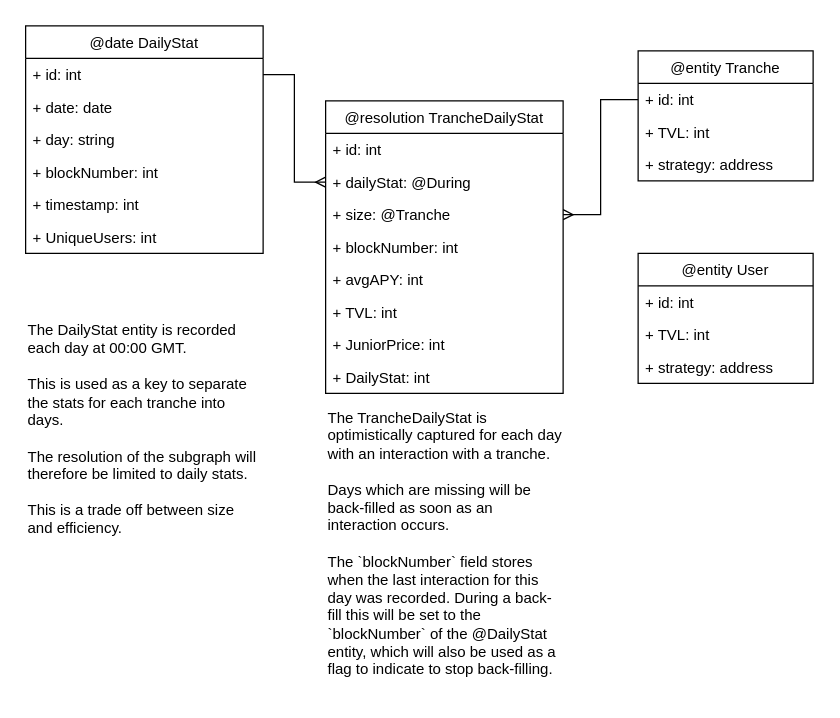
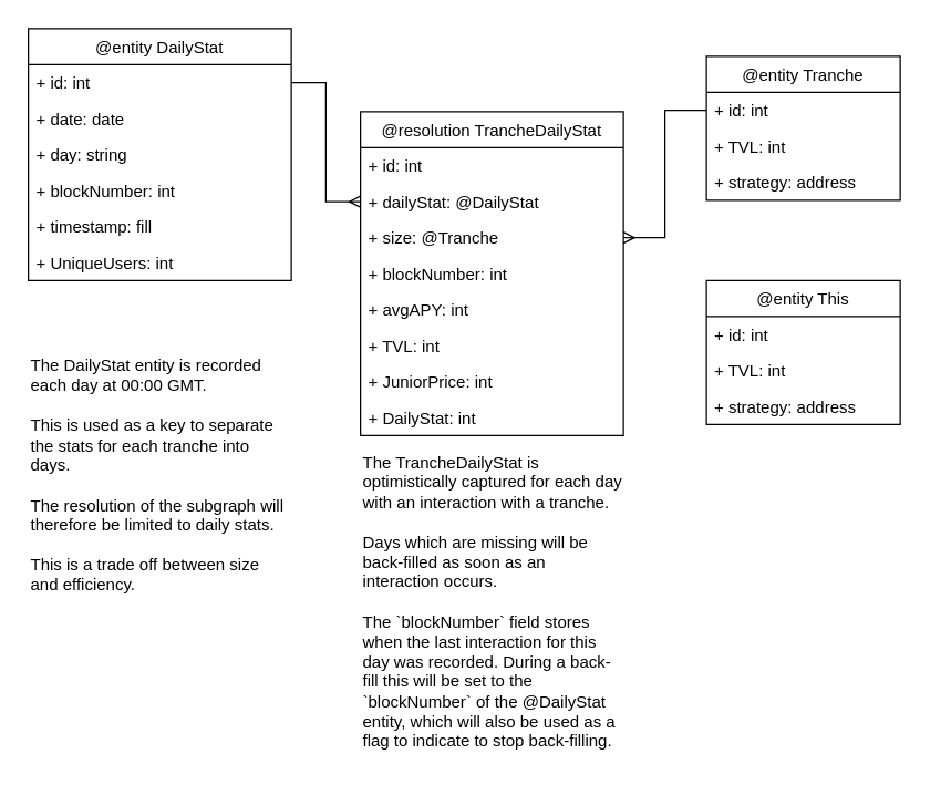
- <mxCell id="5" value="@date DailyStat" style="swimlane;fontStyle=0;childLayout=stackLayout;horizontal=1;startSize=26;fillColor=none;horizontalStack=0;resizeParent=1;resizeParentMax=0;resizeLast=0;collapsible=1;marginBottom=0;" vertex="1" parent="1"><mxGeometry x="20" y="20" width="190" height="182" as="geometry" /></mxCell>
+ <mxCell id="5" value="@entity DailyStat" style="swimlane;fontStyle=0;childLayout=stackLayout;horizontal=1;startSize=26;fillColor=none;horizontalStack=0;resizeParent=1;resizeParentMax=0;resizeLast=0;collapsible=1;marginBottom=0;" vertex="1" parent="1"><mxGeometry x="20" y="20" width="190" height="182" as="geometry" /></mxCell>
- <mxCell id="14" value="+ dailyStat: @During" style="text;strokeColor=none;fillColor=none;align=left;verticalAlign=top;spacingLeft=4;spacingRight=4;overflow=hidden;rotatable=0;points=[[0,0.5],[1,0.5]];portConstraint=eastwest;" vertex="1" parent="12"><mxGeometry y="52" width="190" height="26" as="geometry" /></mxCell>
+ <mxCell id="14" value="+ dailyStat: @DailyStat" style="text;strokeColor=none;fillColor=none;align=left;verticalAlign=top;spacingLeft=4;spacingRight=4;overflow=hidden;rotatable=0;points=[[0,0.5],[1,0.5]];portConstraint=eastwest;" vertex="1" parent="12"><mxGeometry y="52" width="190" height="26" as="geometry" /></mxCell>
- <mxCell id="10" value="+ timestamp: int" style="text;strokeColor=none;fillColor=none;align=left;verticalAlign=top;spacingLeft=4;spacingRight=4;overflow=hidden;rotatable=0;points=[[0,0.5],[1,0.5]];portConstraint=eastwest;" vertex="1" parent="5"><mxGeometry y="130" width="190" height="26" as="geometry" /></mxCell>
+ <mxCell id="10" value="+ timestamp: fill" style="text;strokeColor=none;fillColor=none;align=left;verticalAlign=top;spacingLeft=4;spacingRight=4;overflow=hidden;rotatable=0;points=[[0,0.5],[1,0.5]];portConstraint=eastwest;" vertex="1" parent="5"><mxGeometry y="130" width="190" height="26" as="geometry" /></mxCell>
- <mxCell id="26" value="@entity User" style="swimlane;fontStyle=0;childLayout=stackLayout;horizontal=1;startSize=26;fillColor=none;horizontalStack=0;resizeParent=1;resizeParentMax=0;resizeLast=0;collapsible=1;marginBottom=0;" vertex="1" parent="1"><mxGeometry x="510" y="202" width="140" height="104" as="geometry" /></mxCell>
+ <mxCell id="26" value="@entity This" style="swimlane;fontStyle=0;childLayout=stackLayout;horizontal=1;startSize=26;fillColor=none;horizontalStack=0;resizeParent=1;resizeParentMax=0;resizeLast=0;collapsible=1;marginBottom=0;" vertex="1" parent="1"><mxGeometry x="510" y="202" width="140" height="104" as="geometry" /></mxCell>
